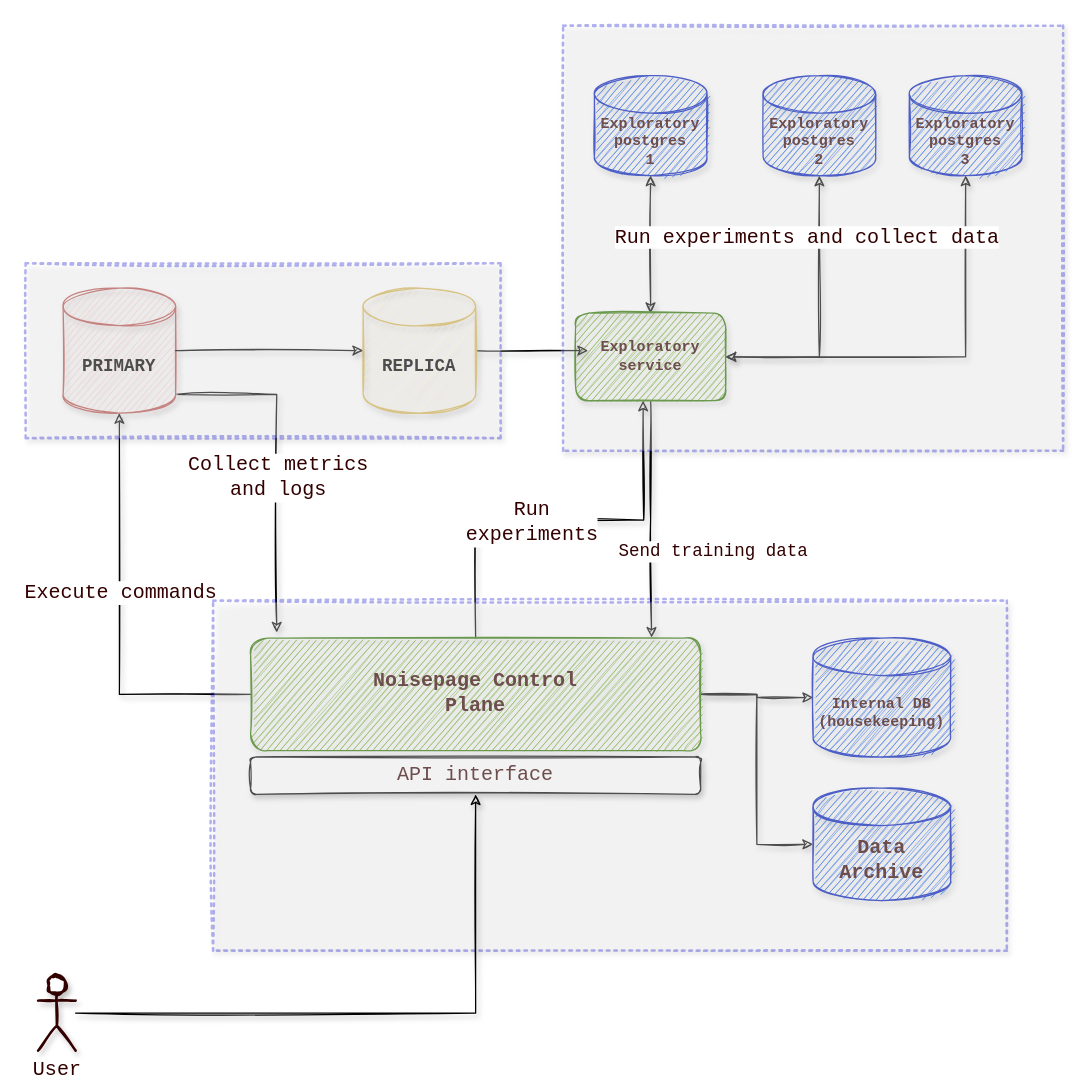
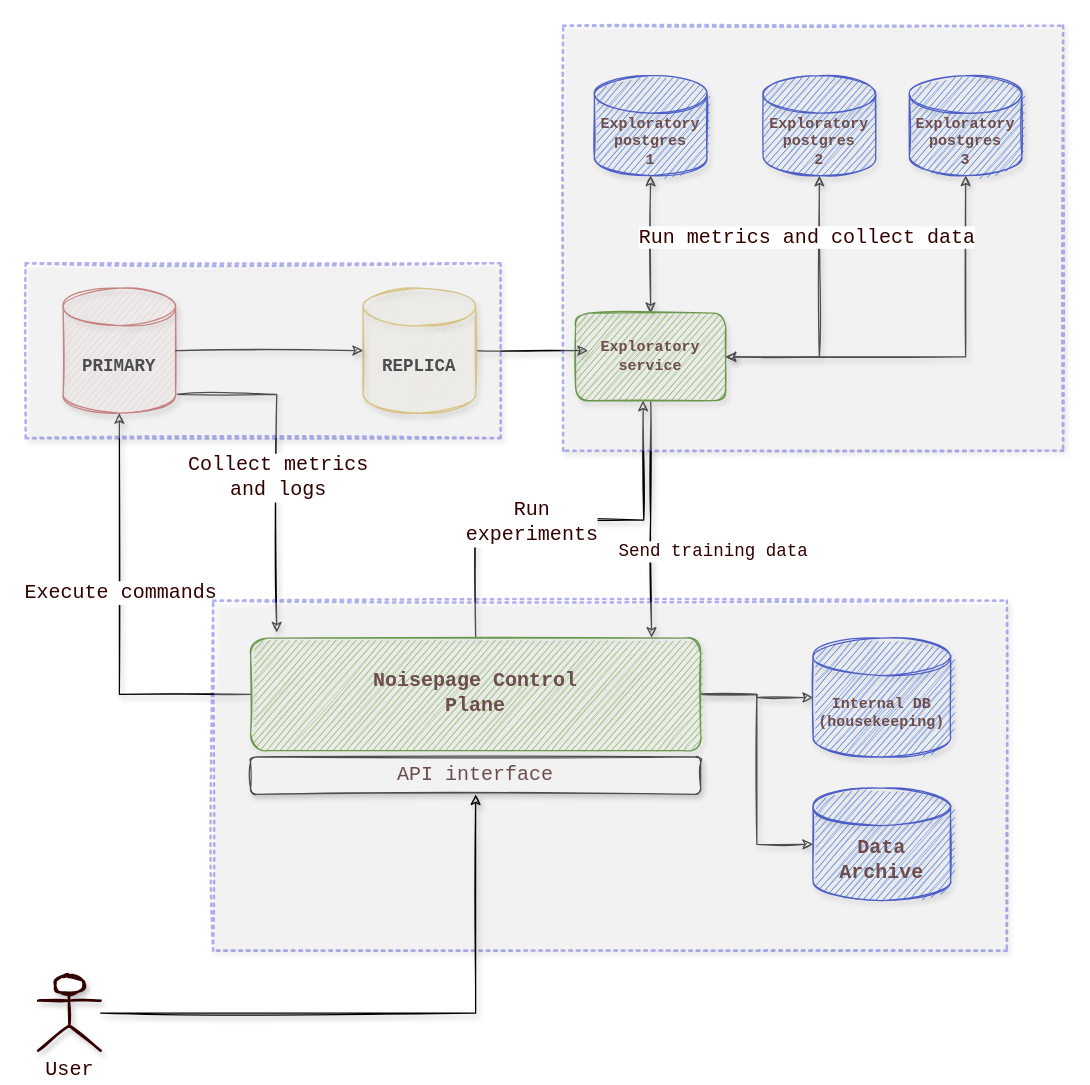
- <mxCell id="32" value="&lt;span style=&quot;font-size: 16px ; background-color: rgb(255 , 255 , 255)&quot;&gt;Run&amp;nbsp;&lt;/span&gt;&lt;span style=&quot;font-size: 16px ; background-color: rgb(255 , 255 , 255)&quot;&gt;experiments and&amp;nbsp;&lt;/span&gt;&lt;span style=&quot;font-size: 16px ; background-color: rgb(255 , 255 , 255)&quot;&gt;collect&amp;nbsp;&lt;/span&gt;&lt;span style=&quot;font-size: 16px ; background-color: rgb(255 , 255 , 255)&quot;&gt;data&lt;/span&gt;" style="text;html=1;align=center;verticalAlign=middle;resizable=0;points=[];autosize=1;strokeColor=none;fillColor=none;fontSize=14;fontFamily=Courier New;fontColor=#330000;" vertex="1" parent="1"><mxGeometry x="485" y="180" width="320" height="20" as="geometry" /></mxCell>
+ <mxCell id="32" value="&lt;span style=&quot;font-size: 16px ; background-color: rgb(255 , 255 , 255)&quot;&gt;Run&amp;nbsp;&lt;/span&gt;&lt;span style=&quot;font-size: 16px ; background-color: rgb(255 , 255 , 255)&quot;&gt;metrics and&amp;nbsp;&lt;/span&gt;&lt;span style=&quot;font-size: 16px ; background-color: rgb(255 , 255 , 255)&quot;&gt;collect&amp;nbsp;&lt;/span&gt;&lt;span style=&quot;font-size: 16px ; background-color: rgb(255 , 255 , 255)&quot;&gt;data&lt;/span&gt;" style="text;html=1;align=center;verticalAlign=middle;resizable=0;points=[];autosize=1;strokeColor=none;fillColor=none;fontSize=14;fontFamily=Courier New;fontColor=#330000;" vertex="1" parent="1"><mxGeometry x="485" y="180" width="320" height="20" as="geometry" /></mxCell>
- <mxCell id="30" value="User" style="shape=umlActor;verticalLabelPosition=bottom;verticalAlign=top;html=1;outlineConnect=0;shadow=1;glass=0;labelBackgroundColor=default;labelBorderColor=none;sketch=1;fillStyle=auto;fontFamily=Courier New;fontSize=16;fontColor=#330000;strokeColor=#330000;strokeWidth=2;fillColor=default;" vertex="1" parent="1"><mxGeometry x="30" y="780" width="30" height="60" as="geometry" /></mxCell>
+ <mxCell id="30" value="User" style="shape=umlActor;verticalLabelPosition=bottom;verticalAlign=top;html=1;outlineConnect=0;shadow=1;glass=0;labelBackgroundColor=default;labelBorderColor=none;sketch=1;fillStyle=auto;fontFamily=Courier New;fontSize=16;fontColor=#330000;strokeColor=#330000;strokeWidth=2;fillColor=default;" vertex="1" parent="1"><mxGeometry x="30" y="780" width="50" height="60" as="geometry" /></mxCell>
